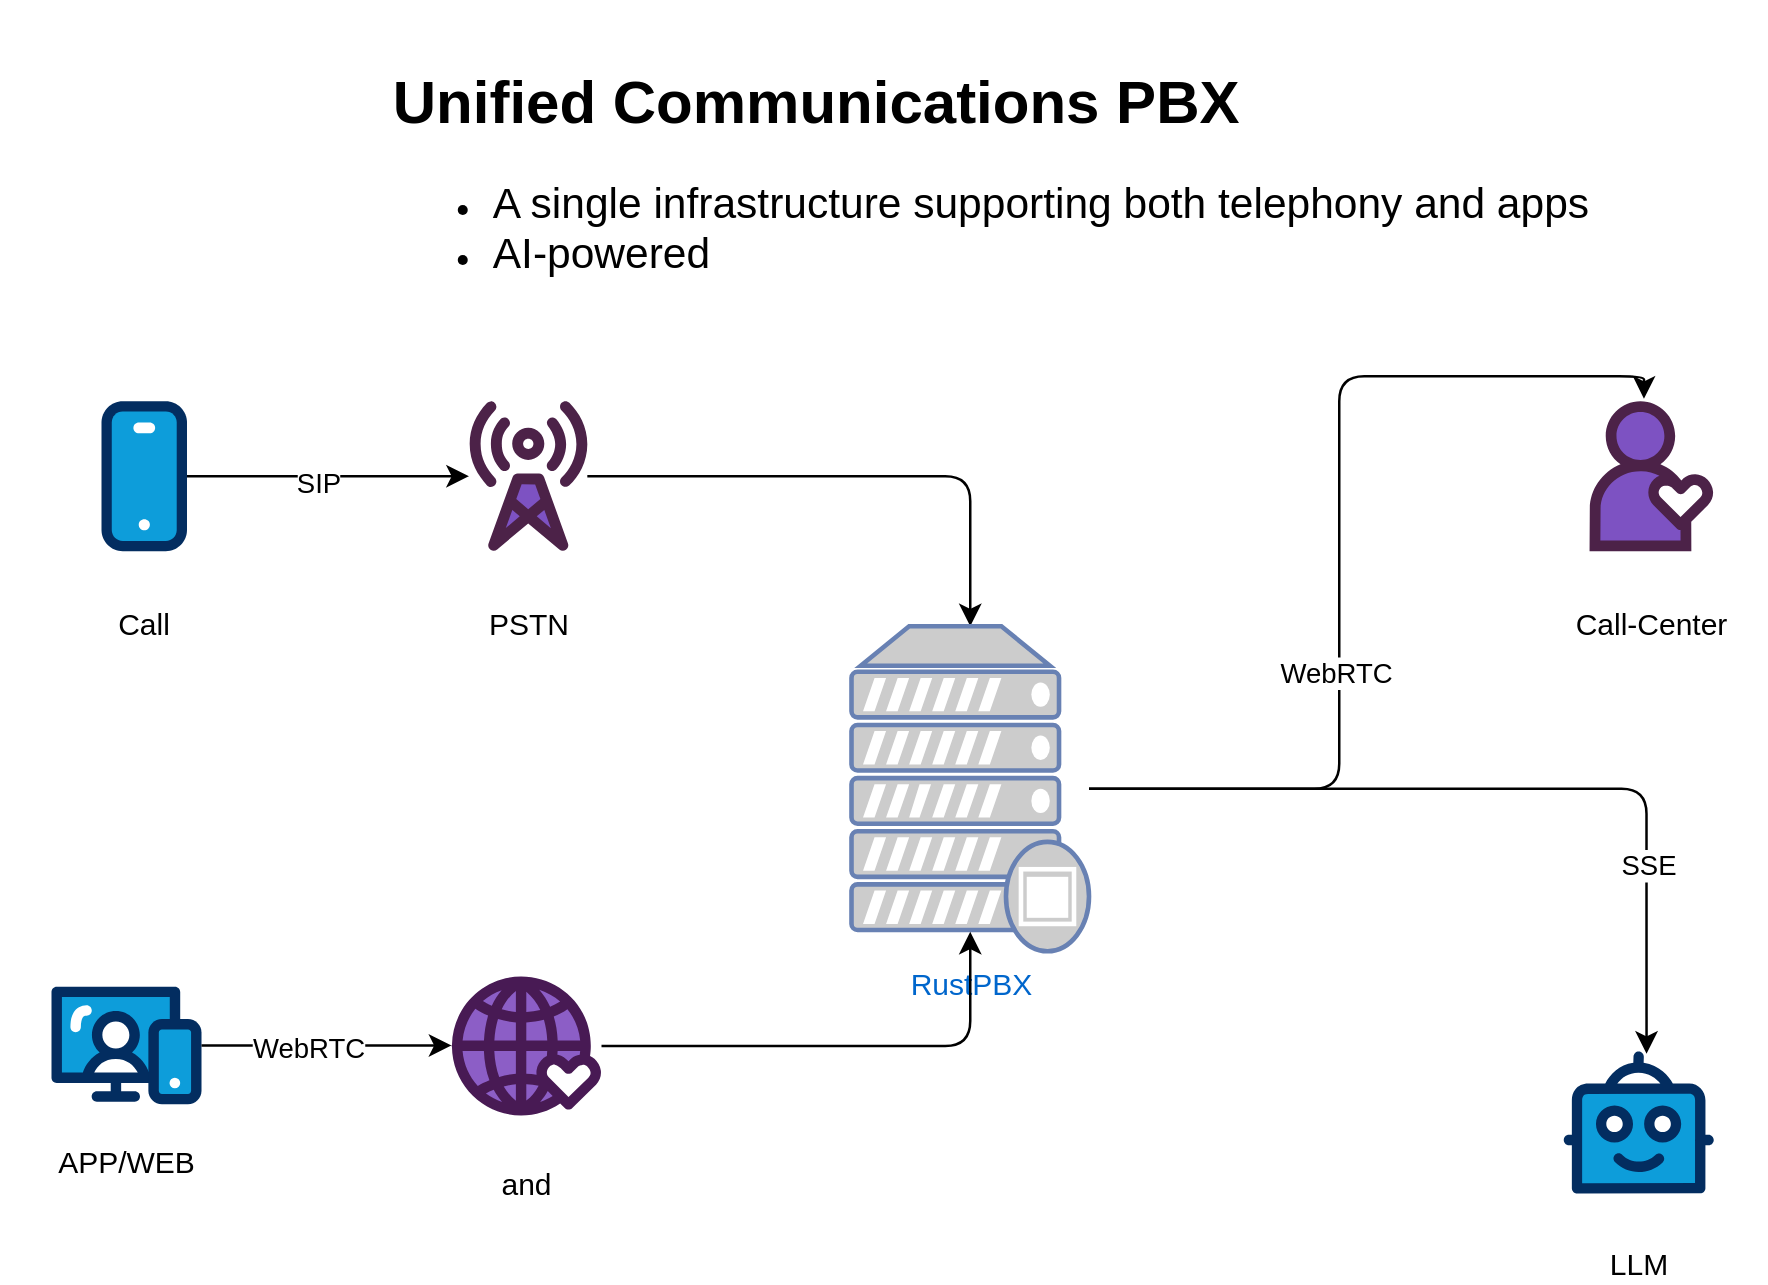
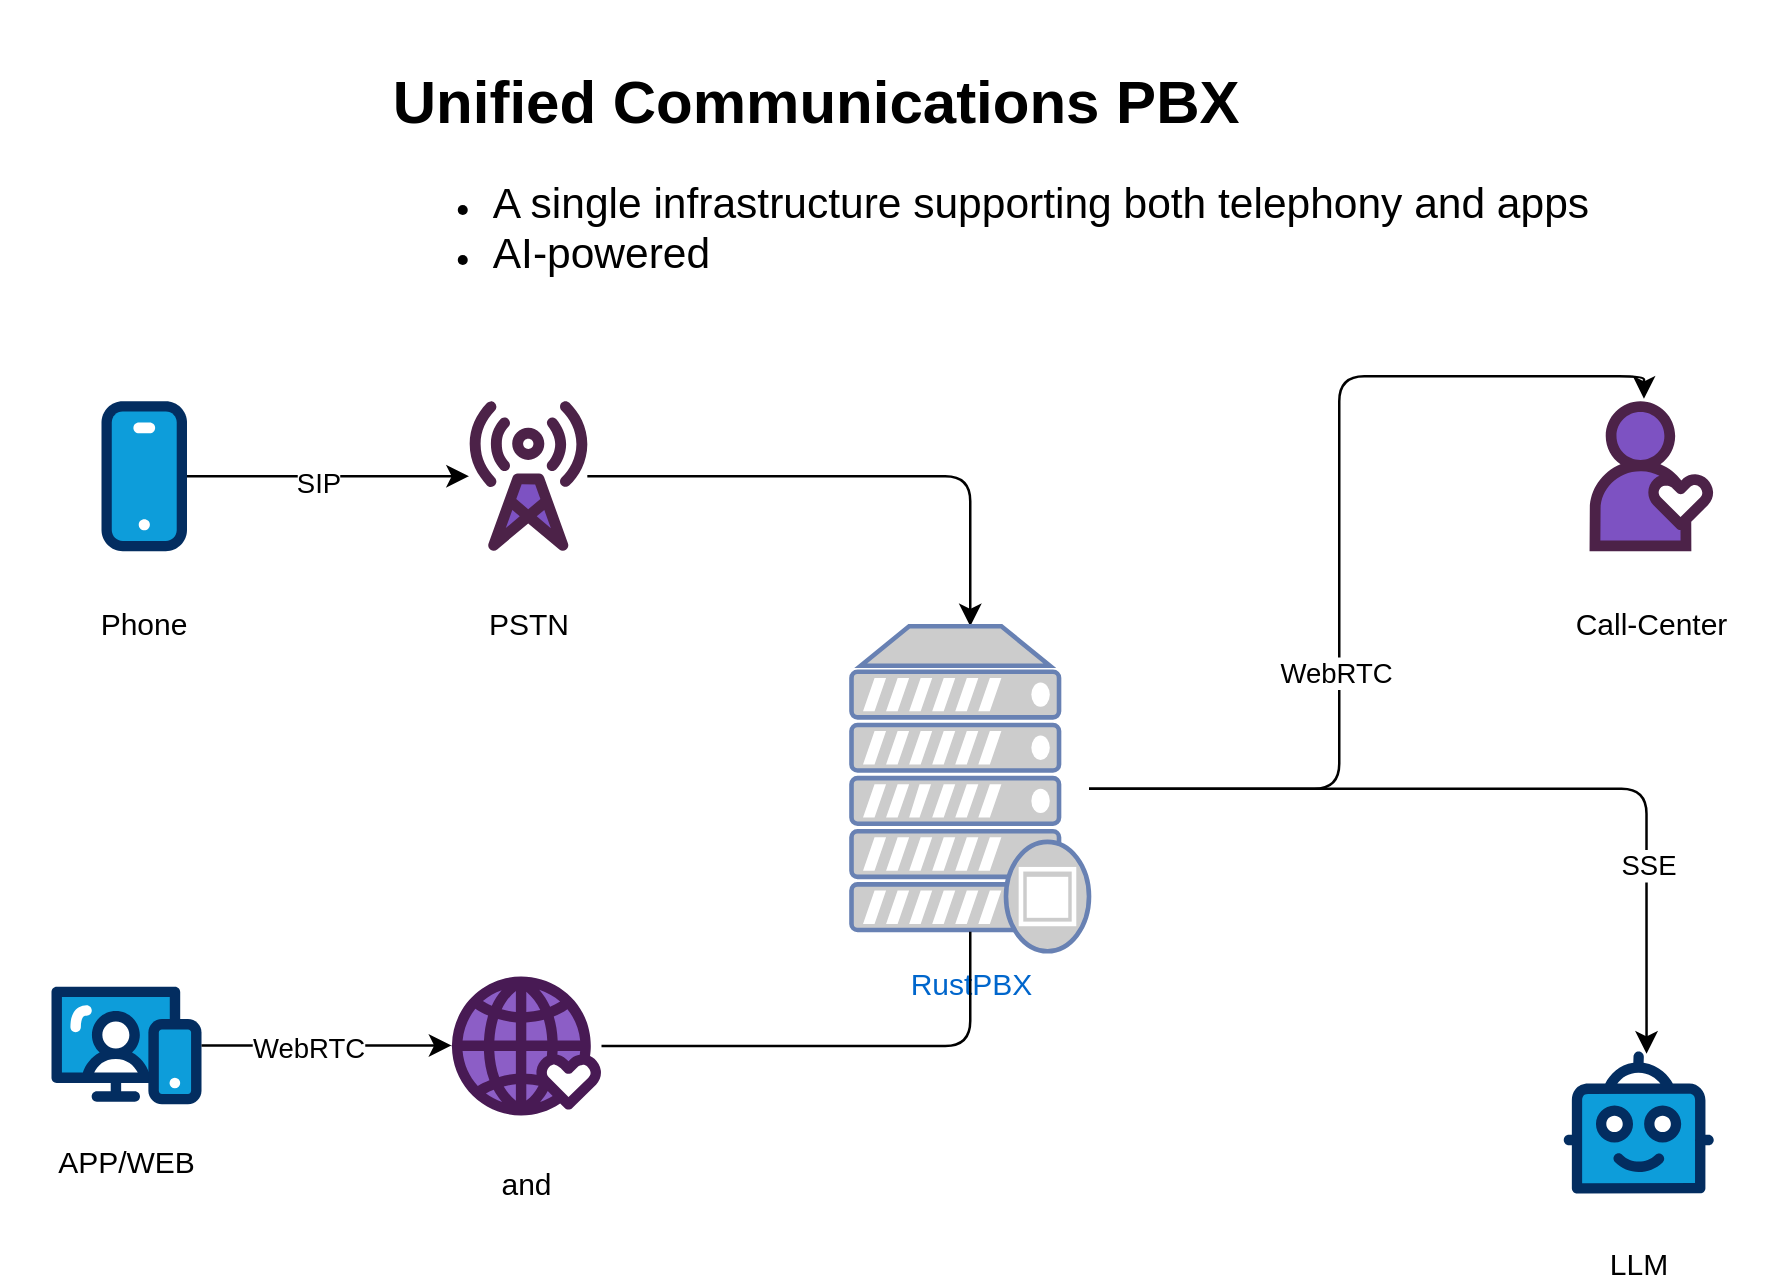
- <mxCell id="3" value="Call" style="verticalLabelPosition=bottom;aspect=fixed;html=1;shape=mxgraph.salesforce.apps;" vertex="1" parent="1"><mxGeometry x="40" y="160" width="34.2" height="60" as="geometry" /></mxCell>
+ <mxCell id="3" value="Phone" style="verticalLabelPosition=bottom;aspect=fixed;html=1;shape=mxgraph.salesforce.apps;" vertex="1" parent="1"><mxGeometry x="40" y="160" width="34.2" height="60" as="geometry" /></mxCell>
- <mxCell id="14" style="edgeStyle=orthogonalEdgeStyle;html=1;entryX=0.5;entryY=0.94;entryDx=0;entryDy=0;entryPerimeter=0;" edge="1" parent="1" source="6" target="9"><mxGeometry relative="1" as="geometry" /></mxCell>
+ <mxCell id="14" style="edgeStyle=orthogonalEdgeStyle;html=1;entryX=0.5;entryY=0.94;entryDx=0;entryDy=0;entryPerimeter=0;endArrow=none;" edge="1" parent="1" source="6" target="9"><mxGeometry relative="1" as="geometry" /></mxCell>
